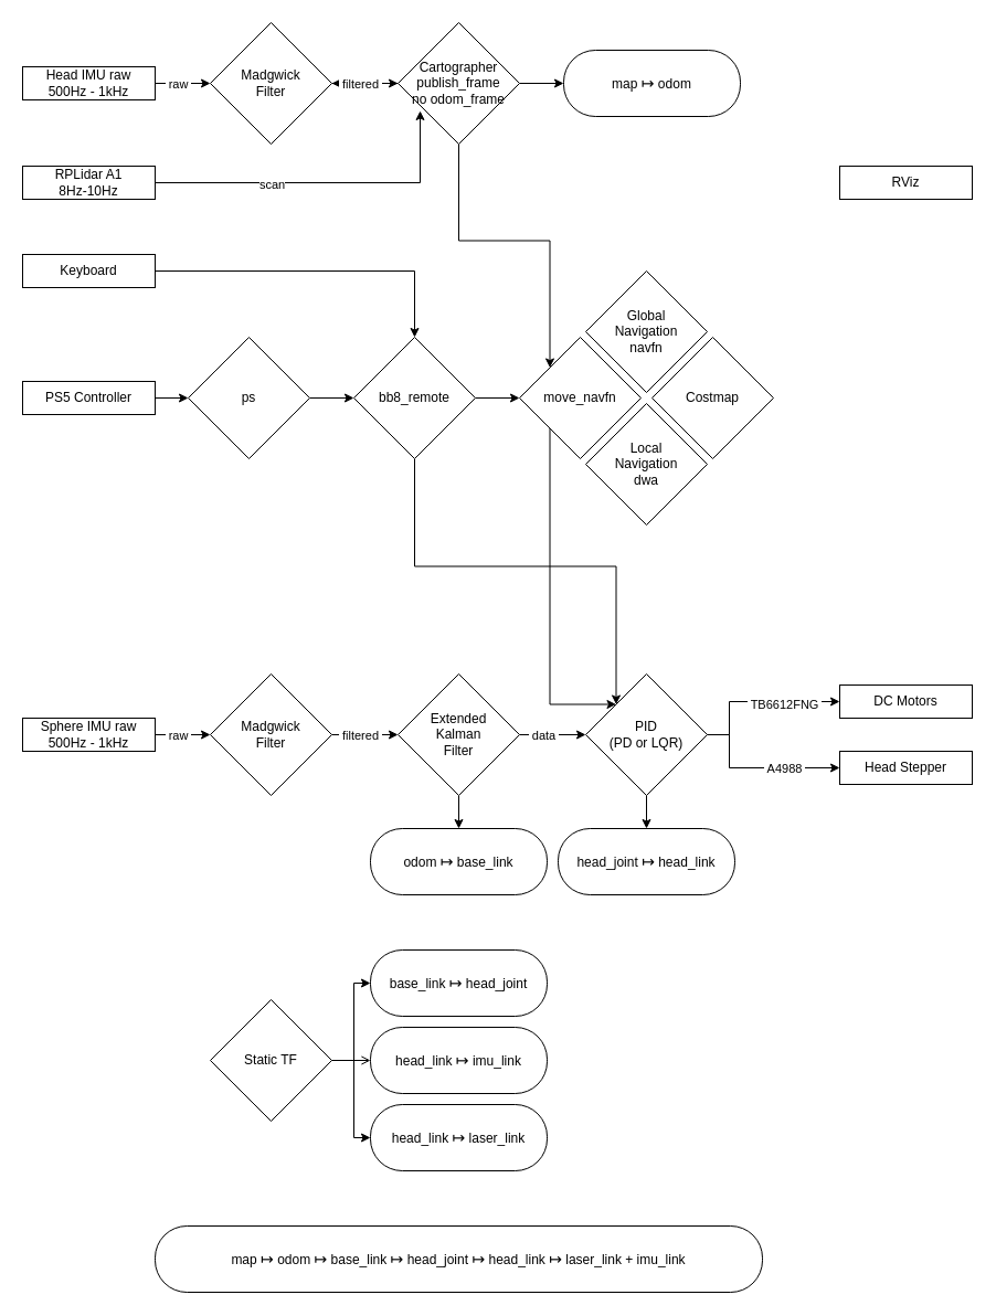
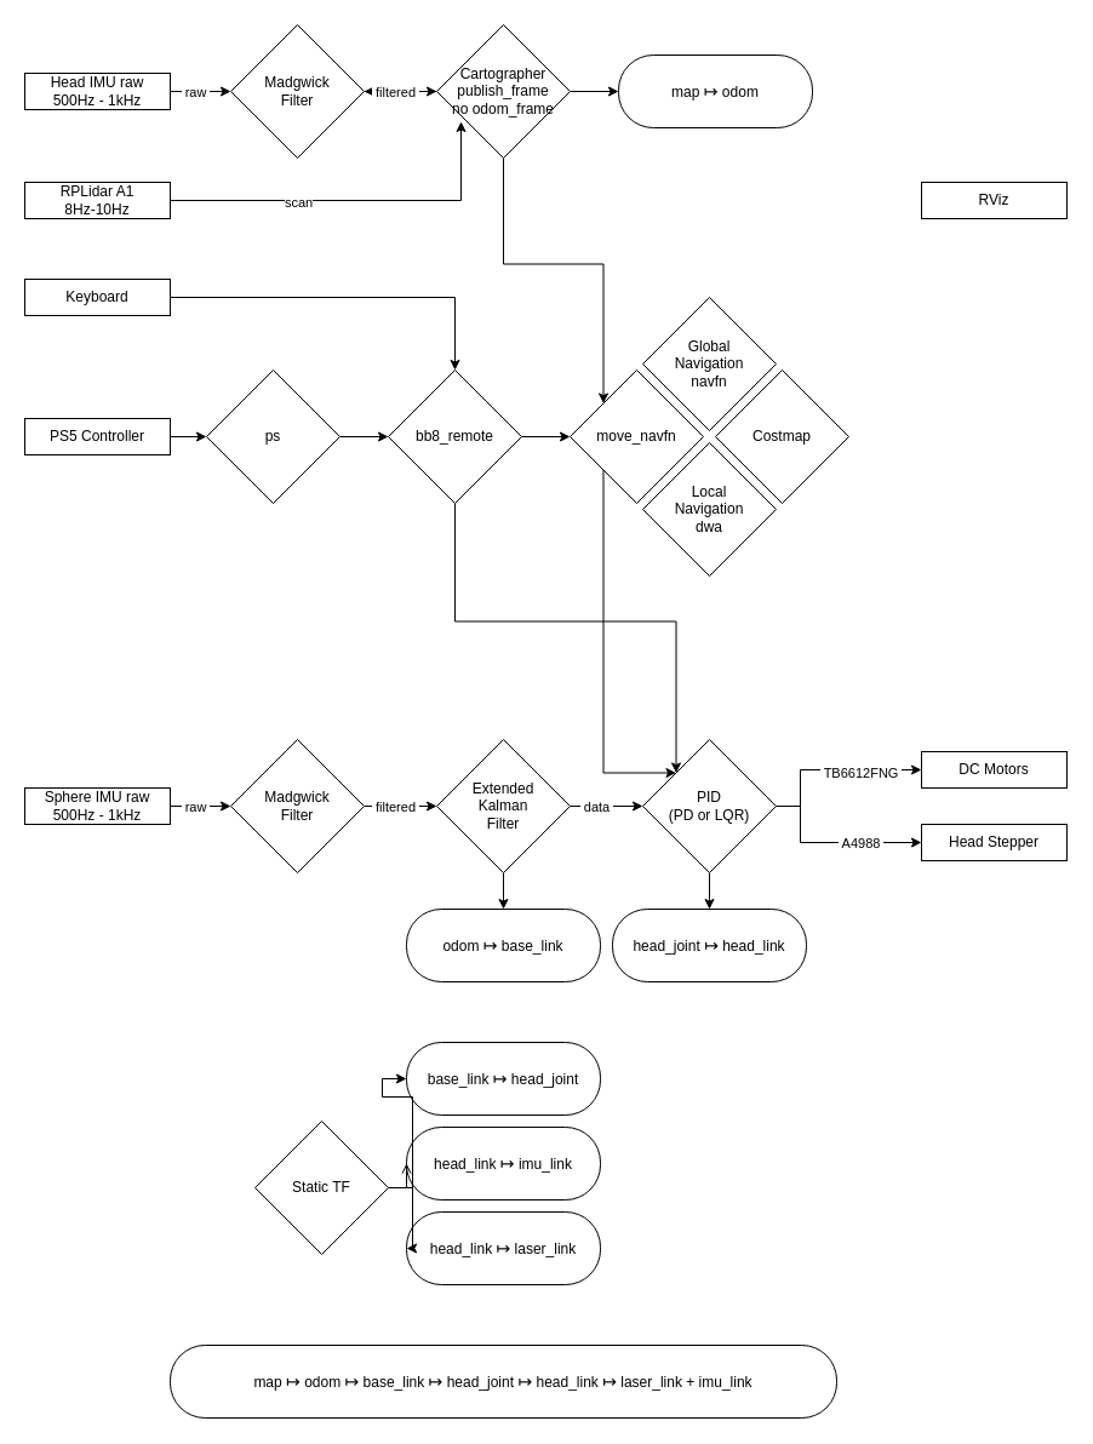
- <mxCell id="57" value="Static TF" style="rhombus;whiteSpace=wrap;html=1;" vertex="1" parent="1"><mxGeometry x="190" y="905" width="110" height="110" as="geometry" /></mxCell>
+ <mxCell id="57" value="Static TF" style="rhombus;whiteSpace=wrap;html=1;" vertex="1" parent="1"><mxGeometry x="210" y="925" width="110" height="110" as="geometry" /></mxCell>
